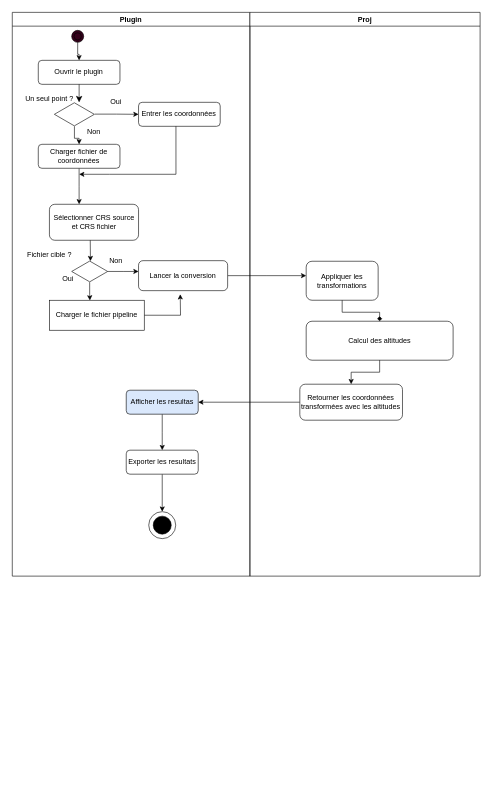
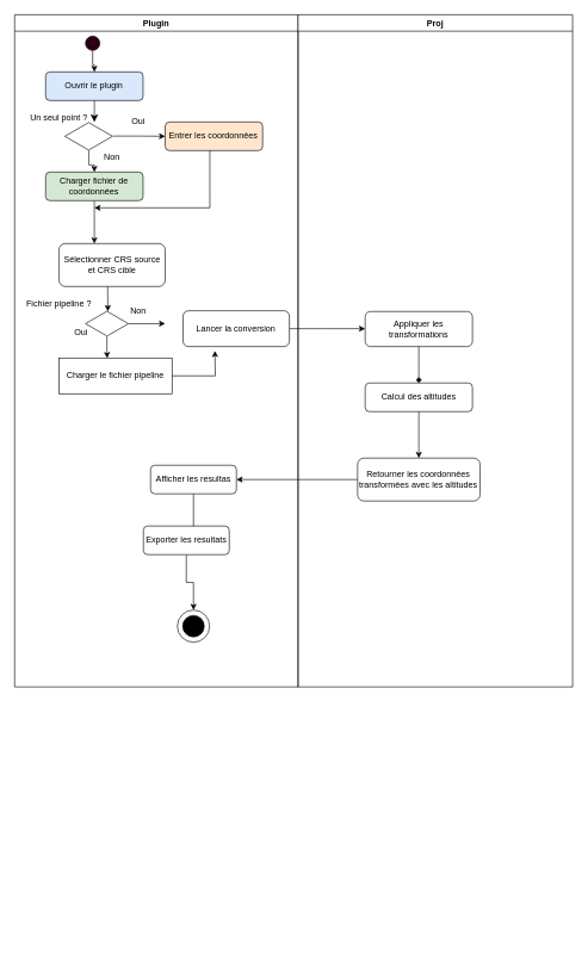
- <mxCell id="4" value="Ouvrir le plugin" style="rounded=1;whiteSpace=wrap;html=1;" vertex="1" parent="3"><mxGeometry x="43.333" y="80" width="136.19" height="40" as="geometry" /></mxCell>
+ <mxCell id="4" value="Ouvrir le plugin" style="rounded=1;whiteSpace=wrap;html=1;fillColor=#dae8fc;" vertex="1" parent="3"><mxGeometry x="43.333" y="80" width="136.19" height="40" as="geometry" /></mxCell>
- <mxCell id="11" value="Entrer les coordonnées" style="rounded=1;whiteSpace=wrap;html=1;" vertex="1" parent="3"><mxGeometry x="210.476" y="150" width="136.19" height="40" as="geometry" /></mxCell>
+ <mxCell id="11" value="Entrer les coordonnées" style="rounded=1;whiteSpace=wrap;html=1;fillColor=#ffe6cc;" vertex="1" parent="3"><mxGeometry x="210.476" y="150" width="136.19" height="40" as="geometry" /></mxCell>
- <mxCell id="9" value="Charger fichier de coordonnées" style="rounded=1;whiteSpace=wrap;html=1;" vertex="1" parent="3"><mxGeometry x="43.333" y="220" width="136.19" height="40" as="geometry" /></mxCell>
+ <mxCell id="9" value="Charger fichier de coordonnées" style="rounded=1;whiteSpace=wrap;html=1;fillColor=#d5e8d4;" vertex="1" parent="3"><mxGeometry x="43.333" y="220" width="136.19" height="40" as="geometry" /></mxCell>
- <mxCell id="18" value="Sélectionner CRS source et CRS fichier" style="rounded=1;whiteSpace=wrap;html=1;" vertex="1" parent="3"><mxGeometry x="61.905" y="320" width="148.571" height="60" as="geometry" /></mxCell>
+ <mxCell id="18" value="Sélectionner CRS source et CRS cible" style="rounded=1;whiteSpace=wrap;html=1;" vertex="1" parent="3"><mxGeometry x="61.905" y="320" width="148.571" height="60" as="geometry" /></mxCell>
- <mxCell id="22" value="Fichier cible ?" style="text;html=1;align=center;verticalAlign=middle;whiteSpace=wrap;rounded=0;" vertex="1" parent="3"><mxGeometry y="390" width="123.81" height="30" as="geometry" /></mxCell>
+ <mxCell id="22" value="Fichier pipeline ?" style="text;html=1;align=center;verticalAlign=middle;whiteSpace=wrap;rounded=0;" vertex="1" parent="3"><mxGeometry y="390" width="123.81" height="30" as="geometry" /></mxCell>
- <mxCell id="26" value="Lancer la conversion" style="rounded=1;whiteSpace=wrap;html=1;" vertex="1" parent="3"><mxGeometry x="210.48" y="414" width="148.57" height="50" as="geometry" /></mxCell>
+ <mxCell id="26" value="Lancer la conversion" style="rounded=1;whiteSpace=wrap;html=1;" vertex="1" parent="3"><mxGeometry x="235.48" y="414" width="148.57" height="50" as="geometry" /></mxCell>
- <mxCell id="37" value="Appliquer les transformations" style="rounded=1;whiteSpace=wrap;html=1;" vertex="1" parent="36"><mxGeometry x="93.81" y="415" width="120" height="65" as="geometry" /></mxCell>
+ <mxCell id="37" value="Appliquer les transformations" style="rounded=1;whiteSpace=wrap;html=1;" vertex="1" parent="36"><mxGeometry x="93.81" y="415" width="150" height="49" as="geometry" /></mxCell>
- <mxCell id="38" value="Calcul des altitudes" style="rounded=1;whiteSpace=wrap;html=1;" vertex="1" parent="36"><mxGeometry x="93.81" y="515" width="245" height="65" as="geometry" /></mxCell>
+ <mxCell id="38" value="Calcul des altitudes" style="rounded=1;whiteSpace=wrap;html=1;" vertex="1" parent="36"><mxGeometry x="93.81" y="515" width="150" height="40" as="geometry" /></mxCell>
- <mxCell id="30" value="Afficher les resultas" style="rounded=1;whiteSpace=wrap;html=1;fillColor=#dae8fc;" vertex="1" parent="3"><mxGeometry x="190" y="630" width="120" height="40" as="geometry" /></mxCell>
+ <mxCell id="30" value="Afficher les resultas" style="rounded=1;whiteSpace=wrap;html=1;" vertex="1" parent="3"><mxGeometry x="190" y="630" width="120" height="40" as="geometry" /></mxCell>
- <mxCell id="32" value="Exporter les resultats" style="rounded=1;whiteSpace=wrap;html=1;" vertex="1" parent="3"><mxGeometry x="190" y="730" width="120" height="40" as="geometry" /></mxCell>
+ <mxCell id="32" value="Exporter les resultats" style="rounded=1;whiteSpace=wrap;html=1;" vertex="1" parent="3"><mxGeometry x="180" y="715" width="120" height="40" as="geometry" /></mxCell>
